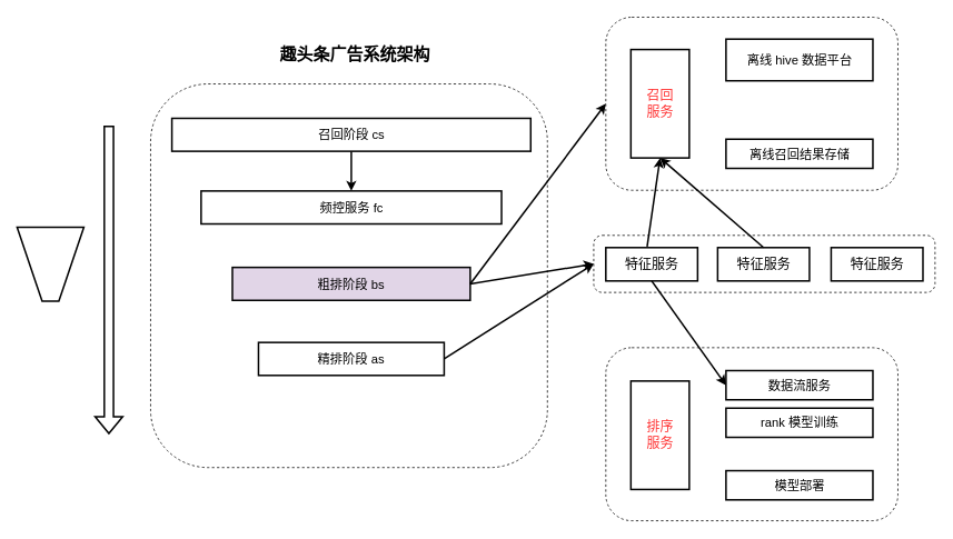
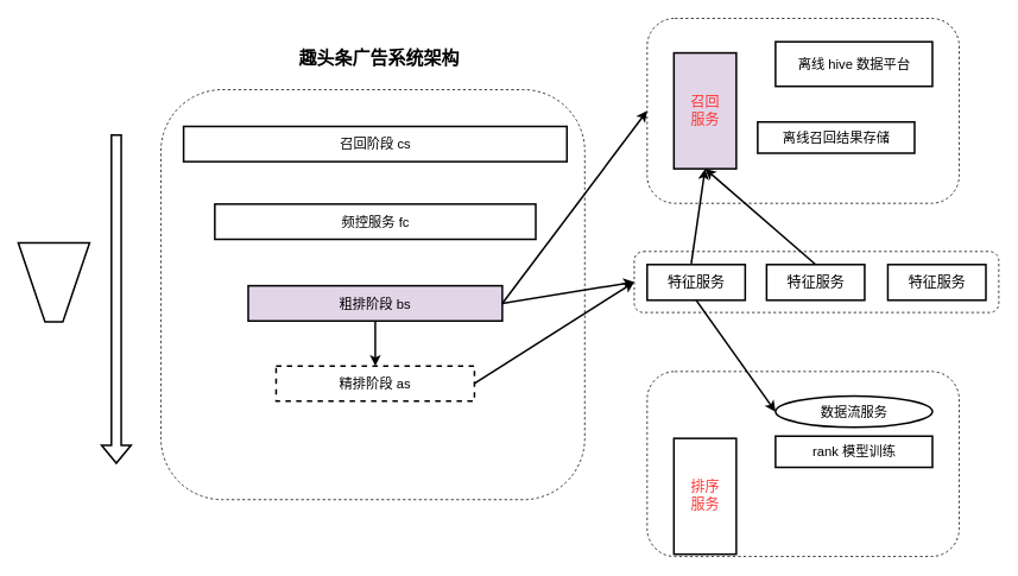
- <mxCell id="9" value="&lt;font color=&quot;#ff3333&quot; style=&quot;font-size: 16px&quot;&gt;召回&lt;br&gt;服务&lt;/font&gt;" style="rounded=0;whiteSpace=wrap;html=1;strokeWidth=2;" vertex="1" parent="1"><mxGeometry x="755.5" y="58.75" width="70" height="130" as="geometry" /></mxCell>
+ <mxCell id="9" value="&lt;font color=&quot;#ff3333&quot; style=&quot;font-size: 16px&quot;&gt;召回&lt;br&gt;服务&lt;/font&gt;" style="rounded=0;whiteSpace=wrap;html=1;strokeWidth=2;fillColor=#e1d5e7;" vertex="1" parent="1"><mxGeometry x="755.5" y="58.75" width="70" height="130" as="geometry" /></mxCell>
- <mxCell id="11" value="&lt;font style=&quot;font-size: 15px&quot;&gt;离线召回结果存储&lt;/font&gt;" style="rounded=0;whiteSpace=wrap;html=1;strokeWidth=2;" vertex="1" parent="1"><mxGeometry x="869.5" y="166.25" width="176" height="35" as="geometry" /></mxCell>
+ <mxCell id="11" value="&lt;font style=&quot;font-size: 15px&quot;&gt;离线召回结果存储&lt;/font&gt;" style="rounded=0;whiteSpace=wrap;html=1;strokeWidth=2;" vertex="1" parent="1"><mxGeometry x="849.5" y="136.25" width="176" height="35" as="geometry" /></mxCell>
- <mxCell id="20" value="" style="endArrow=classic;html=1;rounded=0;fontSize=15;fontColor=#000000;exitX=0.5;exitY=1;exitDx=0;exitDy=0;strokeWidth=2;" edge="1" parent="1" source="16" target="17"><mxGeometry width="50" height="50" relative="1" as="geometry"><mxPoint x="695.5" y="310" as="sourcePoint" /><mxPoint x="745.5" y="260" as="targetPoint" /></mxGeometry></mxCell>
+ <mxCell id="21" value="" style="endArrow=classic;html=1;rounded=0;fontSize=15;fontColor=#000000;strokeWidth=2;exitX=0.5;exitY=1;exitDx=0;exitDy=0;entryX=0.5;entryY=0;entryDx=0;entryDy=0;" edge="1" parent="1" source="18" target="19"><mxGeometry width="50" height="50" relative="1" as="geometry"><mxPoint x="455.5" y="380" as="sourcePoint" /><mxPoint x="455.5" y="390" as="targetPoint" /></mxGeometry></mxCell>
- <mxCell id="19" value="精排阶段 as" style="rounded=0;whiteSpace=wrap;html=1;fontSize=15;fontColor=#000000;strokeWidth=2;" vertex="1" parent="1"><mxGeometry x="309.26" y="410" width="222.5" height="39.5" as="geometry" /></mxCell>
+ <mxCell id="19" value="精排阶段 as" style="rounded=0;whiteSpace=wrap;html=1;fontSize=15;fontColor=#000000;strokeWidth=2;dashed=1;" vertex="1" parent="1"><mxGeometry x="309.26" y="410" width="222.5" height="39.5" as="geometry" /></mxCell>
- <mxCell id="8" value="&lt;font style=&quot;font-size: 15px&quot;&gt;数据流服务&lt;/font&gt;" style="rounded=0;whiteSpace=wrap;html=1;strokeWidth=2;" vertex="1" parent="1"><mxGeometry x="869.5" y="443.75" width="176" height="35" as="geometry" /></mxCell>
+ <mxCell id="8" value="&lt;font style=&quot;font-size: 15px&quot;&gt;数据流服务&lt;/font&gt;" style="ellipse;whiteSpace=wrap;html=1;strokeWidth=2;" vertex="1" parent="1"><mxGeometry x="869.5" y="443.75" width="176" height="35" as="geometry" /></mxCell>
- <mxCell id="6" value="&lt;font color=&quot;#ff3333&quot; style=&quot;font-size: 16px&quot;&gt;排序&lt;br&gt;服务&lt;/font&gt;" style="rounded=0;whiteSpace=wrap;html=1;strokeWidth=2;" vertex="1" parent="1"><mxGeometry x="755.5" y="456.25" width="70" height="130" as="geometry" /></mxCell>
+ <mxCell id="6" value="&lt;font color=&quot;#ff3333&quot; style=&quot;font-size: 16px&quot;&gt;排序&lt;br&gt;服务&lt;/font&gt;" style="rounded=0;whiteSpace=wrap;html=1;strokeWidth=2;" vertex="1" parent="1"><mxGeometry x="755.5" y="491.25" width="70" height="130" as="geometry" /></mxCell>
- <mxCell id="12" value="&lt;font style=&quot;font-size: 15px&quot;&gt;模型部署&lt;/font&gt;" style="rounded=0;whiteSpace=wrap;html=1;strokeWidth=2;" vertex="1" parent="1"><mxGeometry x="869.5" y="563.75" width="176" height="35" as="geometry" /></mxCell>
